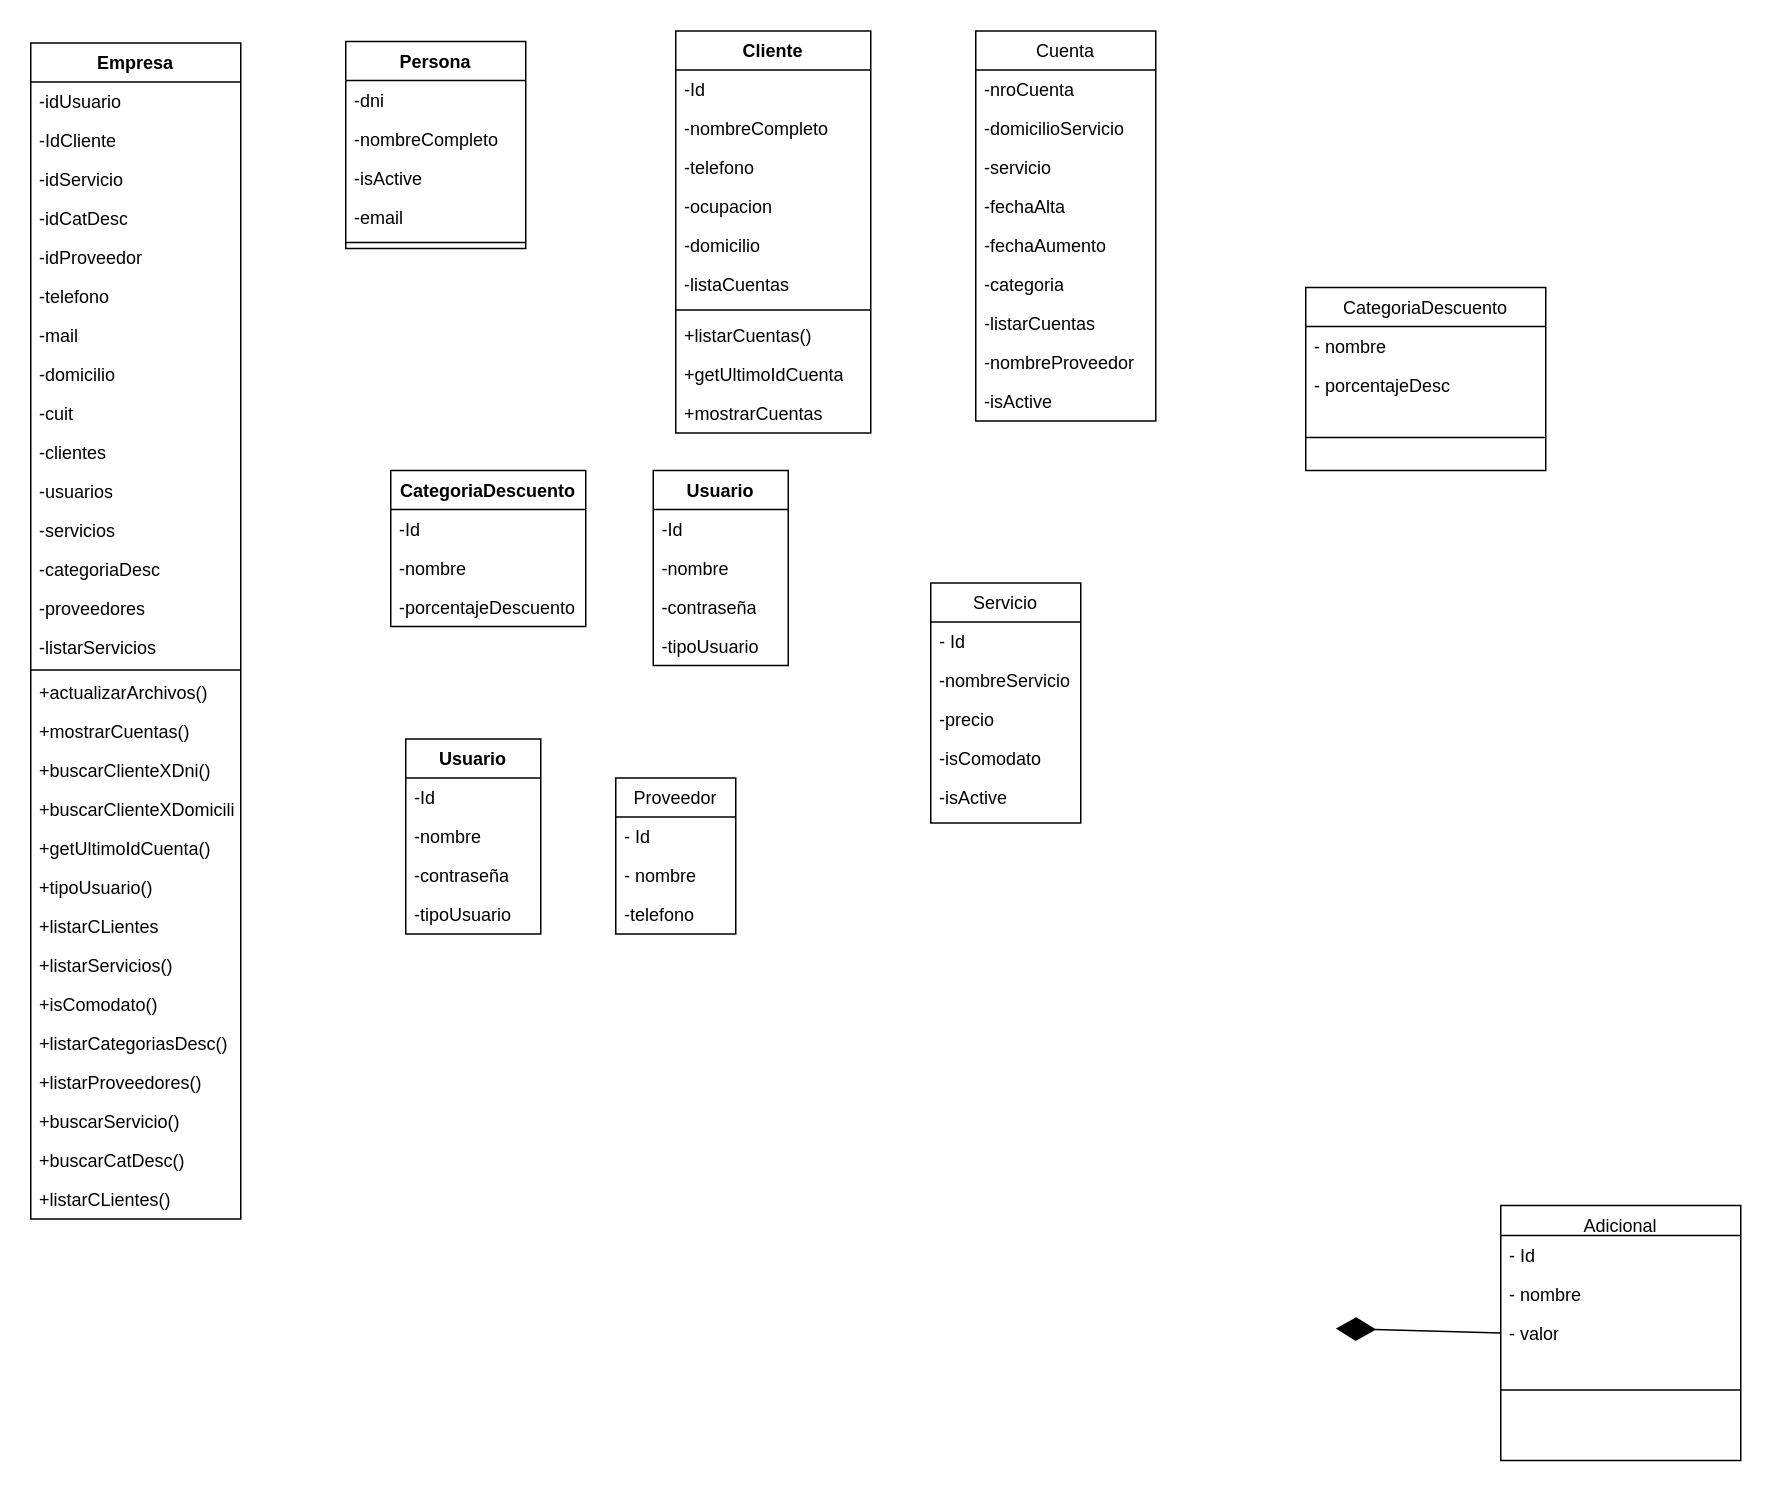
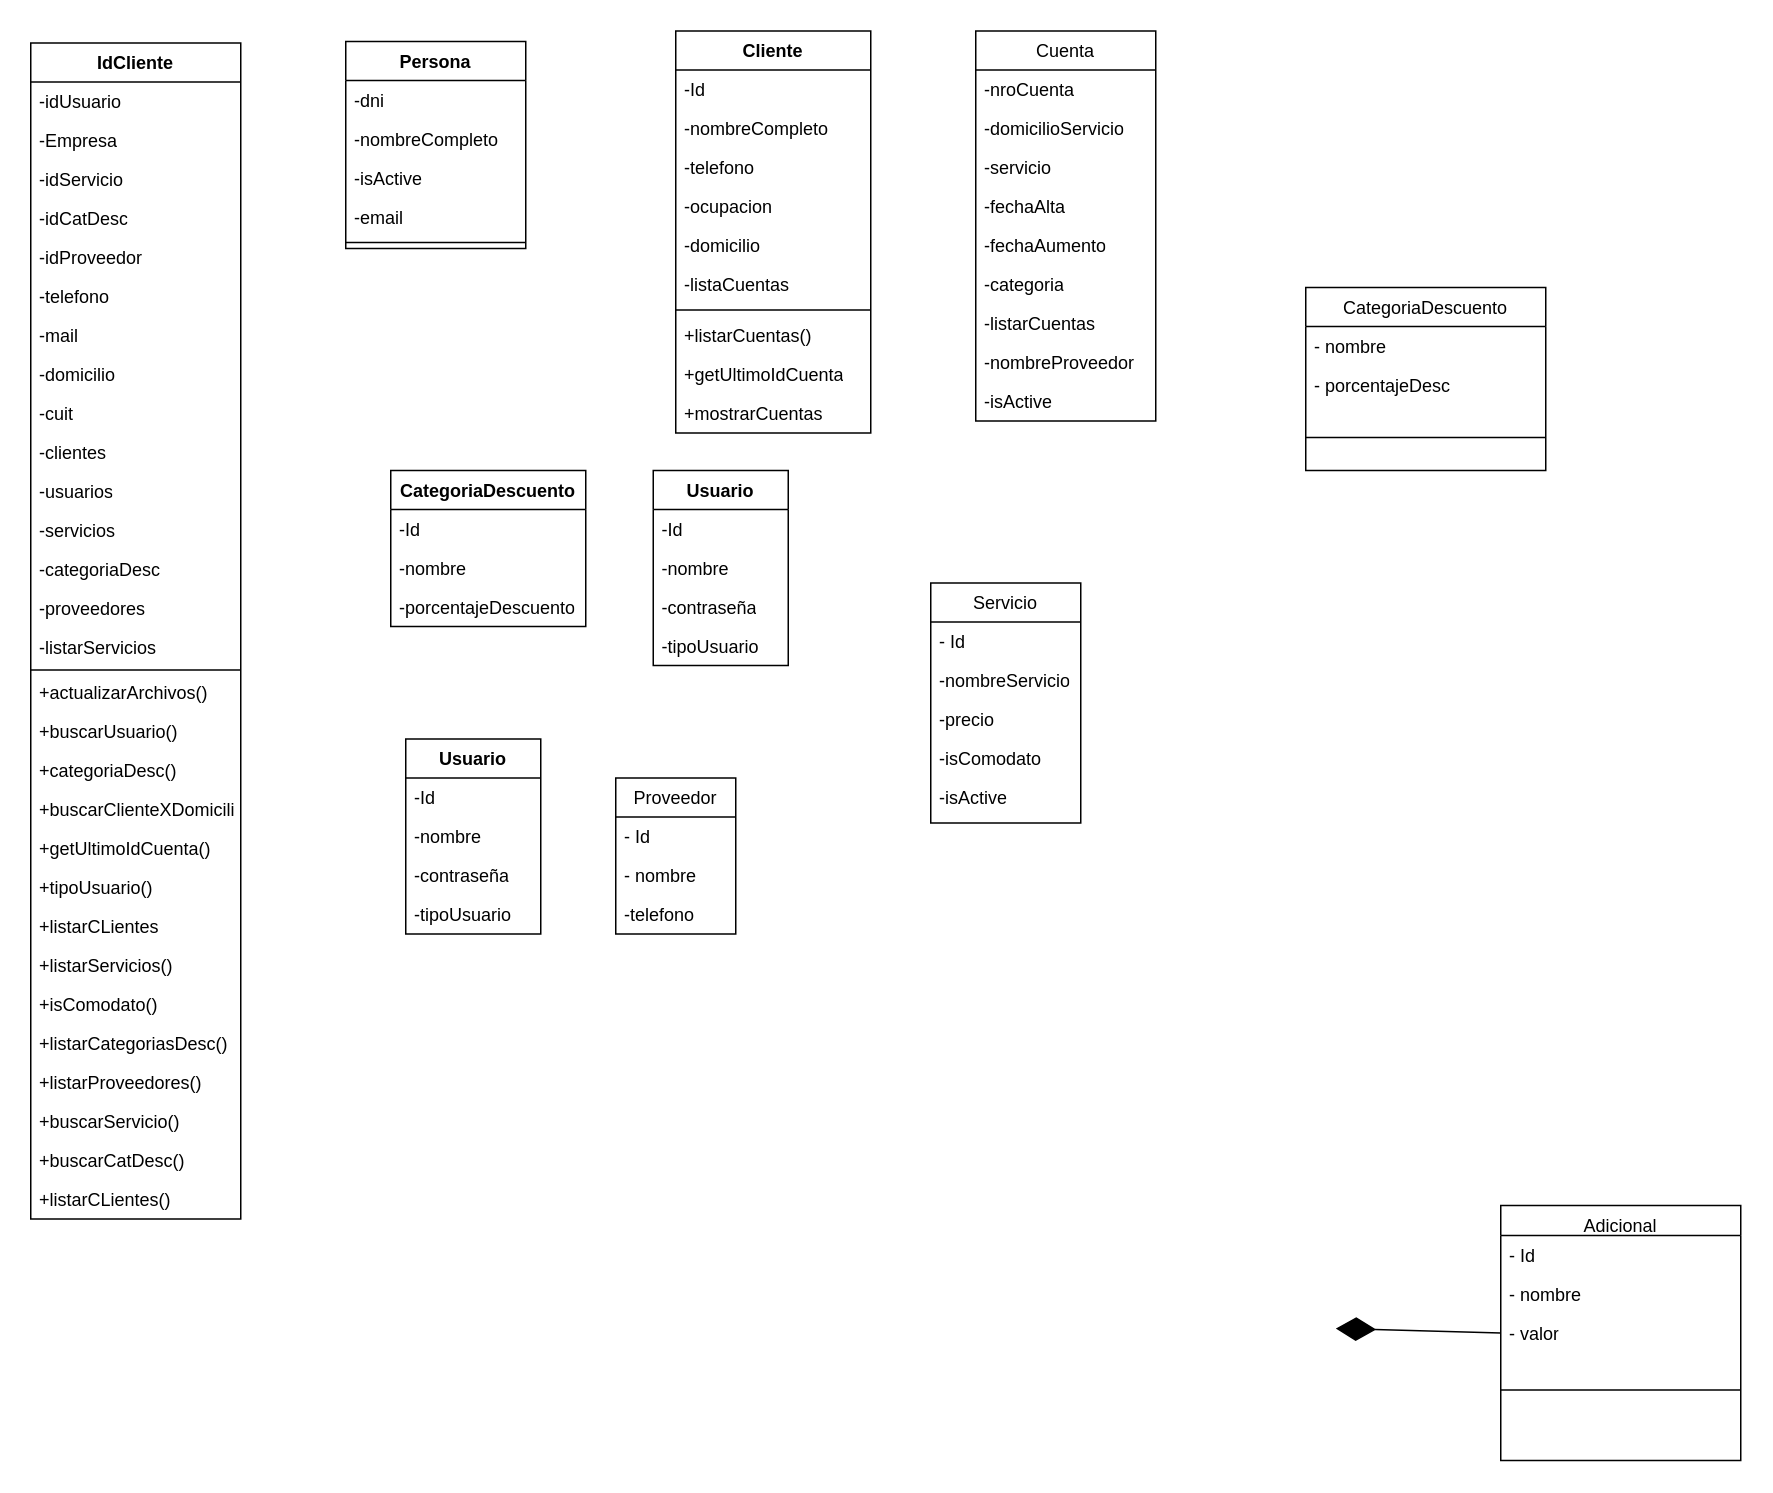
- <mxCell id="31" value="Empresa" style="swimlane;fontStyle=1;align=center;verticalAlign=top;childLayout=stackLayout;horizontal=1;startSize=26;horizontalStack=0;resizeParent=1;resizeParentMax=0;resizeLast=0;collapsible=1;marginBottom=0;whiteSpace=wrap;html=1;" parent="1" vertex="1"><mxGeometry x="20" y="28" width="140" height="784" as="geometry" /></mxCell>
+ <mxCell id="31" value="IdCliente" style="swimlane;fontStyle=1;align=center;verticalAlign=top;childLayout=stackLayout;horizontal=1;startSize=26;horizontalStack=0;resizeParent=1;resizeParentMax=0;resizeLast=0;collapsible=1;marginBottom=0;whiteSpace=wrap;html=1;" parent="1" vertex="1"><mxGeometry x="20" y="28" width="140" height="784" as="geometry" /></mxCell>
- <mxCell id="33" value="-IdCliente" style="text;strokeColor=none;fillColor=none;align=left;verticalAlign=top;spacingLeft=4;spacingRight=4;overflow=hidden;rotatable=0;points=[[0,0.5],[1,0.5]];portConstraint=eastwest;whiteSpace=wrap;html=1;" parent="31" vertex="1"><mxGeometry y="52" width="140" height="26" as="geometry" /></mxCell>
+ <mxCell id="33" value="-Empresa" style="text;strokeColor=none;fillColor=none;align=left;verticalAlign=top;spacingLeft=4;spacingRight=4;overflow=hidden;rotatable=0;points=[[0,0.5],[1,0.5]];portConstraint=eastwest;whiteSpace=wrap;html=1;" parent="31" vertex="1"><mxGeometry y="52" width="140" height="26" as="geometry" /></mxCell>
- <mxCell id="49" value="+mostrarCuentas()" style="text;strokeColor=none;fillColor=none;align=left;verticalAlign=top;spacingLeft=4;spacingRight=4;overflow=hidden;rotatable=0;points=[[0,0.5],[1,0.5]];portConstraint=eastwest;whiteSpace=wrap;html=1;" vertex="1" parent="31"><mxGeometry y="446" width="140" height="26" as="geometry" /></mxCell>
+ <mxCell id="49" value="+buscarUsuario()" style="text;strokeColor=none;fillColor=none;align=left;verticalAlign=top;spacingLeft=4;spacingRight=4;overflow=hidden;rotatable=0;points=[[0,0.5],[1,0.5]];portConstraint=eastwest;whiteSpace=wrap;html=1;" vertex="1" parent="31"><mxGeometry y="446" width="140" height="26" as="geometry" /></mxCell>
- <mxCell id="50" value="+buscarClienteXDni()" style="text;strokeColor=none;fillColor=none;align=left;verticalAlign=top;spacingLeft=4;spacingRight=4;overflow=hidden;rotatable=0;points=[[0,0.5],[1,0.5]];portConstraint=eastwest;whiteSpace=wrap;html=1;" vertex="1" parent="31"><mxGeometry y="472" width="140" height="26" as="geometry" /></mxCell>
+ <mxCell id="50" value="+categoriaDesc()" style="text;strokeColor=none;fillColor=none;align=left;verticalAlign=top;spacingLeft=4;spacingRight=4;overflow=hidden;rotatable=0;points=[[0,0.5],[1,0.5]];portConstraint=eastwest;whiteSpace=wrap;html=1;" vertex="1" parent="31"><mxGeometry y="472" width="140" height="26" as="geometry" /></mxCell>
